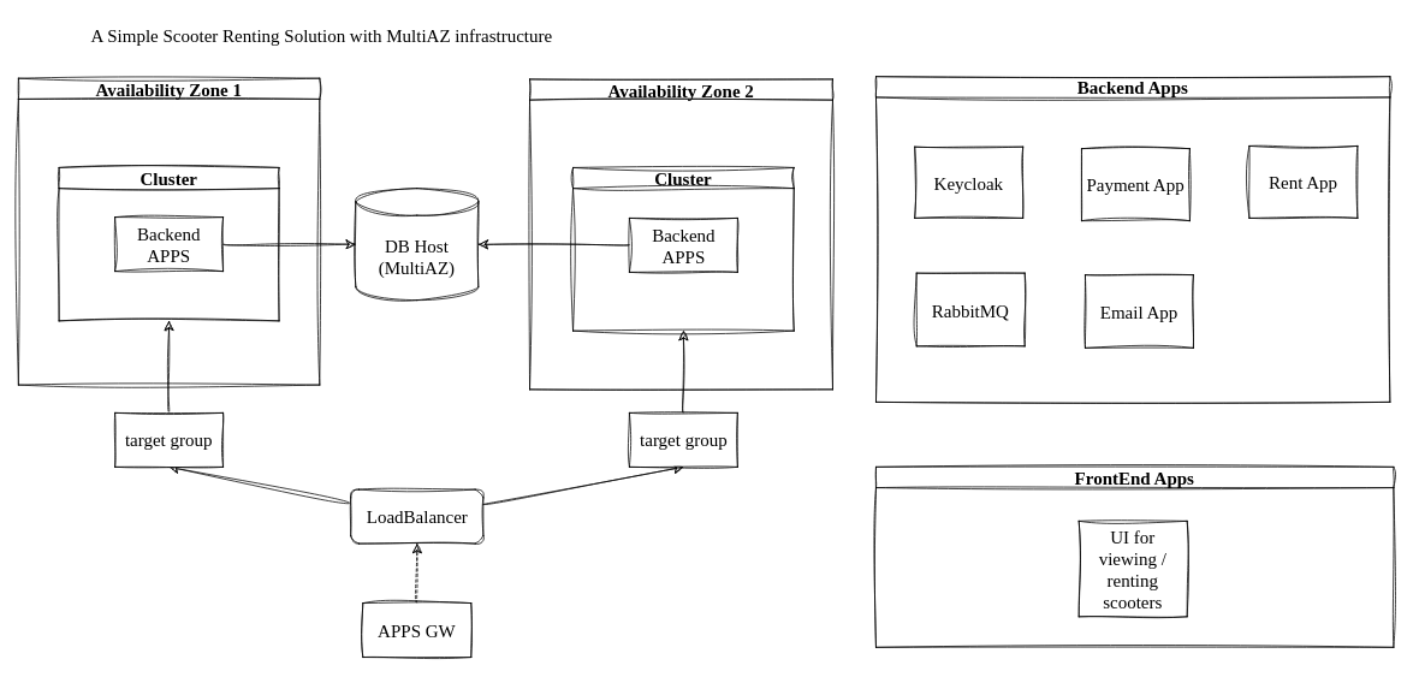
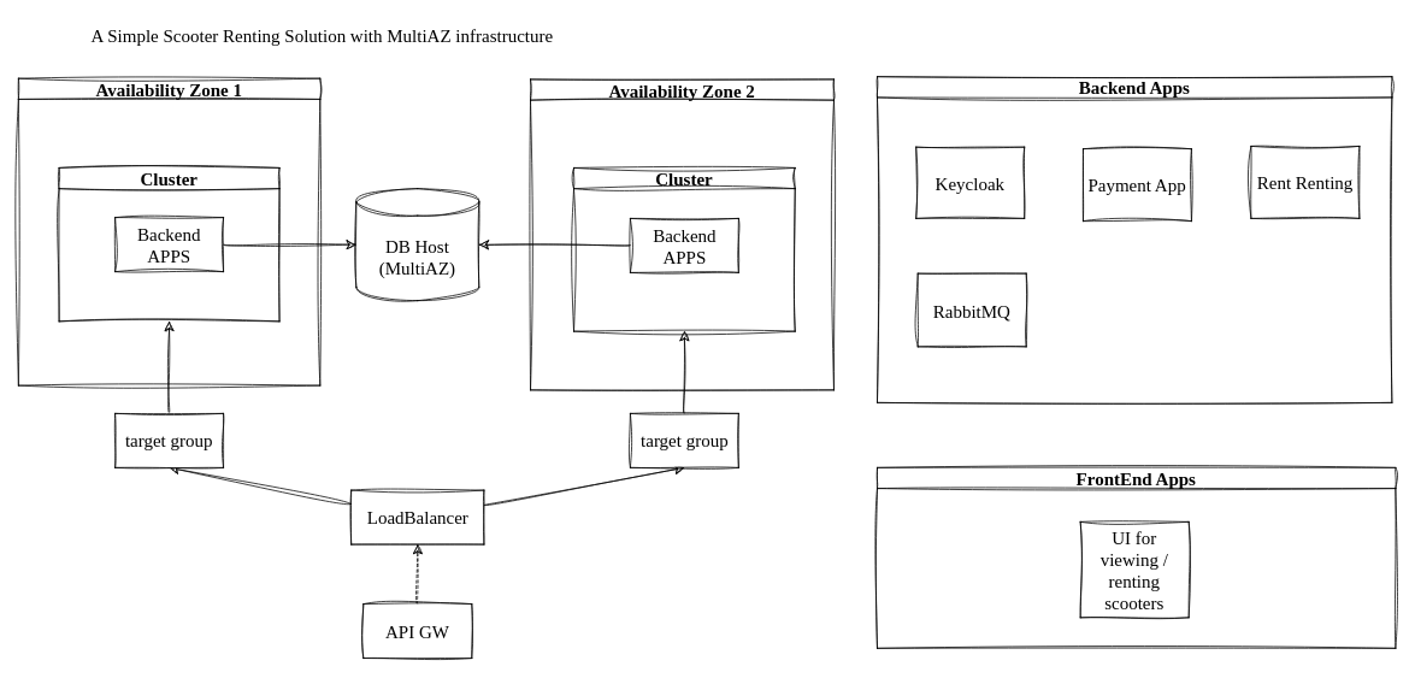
- <mxCell id="24" value="Rent App" style="rounded=0;whiteSpace=wrap;html=1;sketch=1;hachureGap=4;jiggle=2;curveFitting=1;fontFamily=Architects Daughter;fontSource=https%3A%2F%2Ffonts.googleapis.com%2Fcss%3Ffamily%3DArchitects%2BDaughter;fontSize=20;" parent="22" vertex="1"><mxGeometry x="414" y="77" width="120" height="80" as="geometry" /></mxCell>
+ <mxCell id="24" value="Rent Renting" style="rounded=0;whiteSpace=wrap;html=1;sketch=1;hachureGap=4;jiggle=2;curveFitting=1;fontFamily=Architects Daughter;fontSource=https%3A%2F%2Ffonts.googleapis.com%2Fcss%3Ffamily%3DArchitects%2BDaughter;fontSize=20;" parent="22" vertex="1"><mxGeometry x="414" y="77" width="120" height="80" as="geometry" /></mxCell>
- <mxCell id="26" value="Email App" style="rounded=0;whiteSpace=wrap;html=1;sketch=1;hachureGap=4;jiggle=2;curveFitting=1;fontFamily=Architects Daughter;fontSource=https%3A%2F%2Ffonts.googleapis.com%2Fcss%3Ffamily%3DArchitects%2BDaughter;fontSize=20;" parent="22" vertex="1"><mxGeometry x="232" y="220" width="120" height="81" as="geometry" /></mxCell>
- <mxCell id="4" value="LoadBalancer" style="whiteSpace=wrap;html=1;sketch=1;hachureGap=4;jiggle=2;curveFitting=1;fontFamily=Architects Daughter;fontSource=https%3A%2F%2Ffonts.googleapis.com%2Fcss%3Ffamily%3DArchitects%2BDaughter;fontSize=20;rounded=1;" parent="1" vertex="1"><mxGeometry x="388.5" y="542" width="147" height="60" as="geometry" /></mxCell>
+ <mxCell id="4" value="LoadBalancer" style="rounded=0;whiteSpace=wrap;html=1;sketch=1;hachureGap=4;jiggle=2;curveFitting=1;fontFamily=Architects Daughter;fontSource=https%3A%2F%2Ffonts.googleapis.com%2Fcss%3Ffamily%3DArchitects%2BDaughter;fontSize=20;" parent="1" vertex="1"><mxGeometry x="388.5" y="542" width="147" height="60" as="geometry" /></mxCell>
- <mxCell id="18" value="APPS GW" style="rounded=0;whiteSpace=wrap;html=1;sketch=1;hachureGap=4;jiggle=2;curveFitting=1;fontFamily=Architects Daughter;fontSource=https%3A%2F%2Ffonts.googleapis.com%2Fcss%3Ffamily%3DArchitects%2BDaughter;fontSize=20;" parent="1" vertex="1"><mxGeometry x="402" y="668" width="120" height="60" as="geometry" /></mxCell>
+ <mxCell id="18" value="API GW" style="rounded=0;whiteSpace=wrap;html=1;sketch=1;hachureGap=4;jiggle=2;curveFitting=1;fontFamily=Architects Daughter;fontSource=https%3A%2F%2Ffonts.googleapis.com%2Fcss%3Ffamily%3DArchitects%2BDaughter;fontSize=20;" parent="1" vertex="1"><mxGeometry x="402" y="668" width="120" height="60" as="geometry" /></mxCell>
